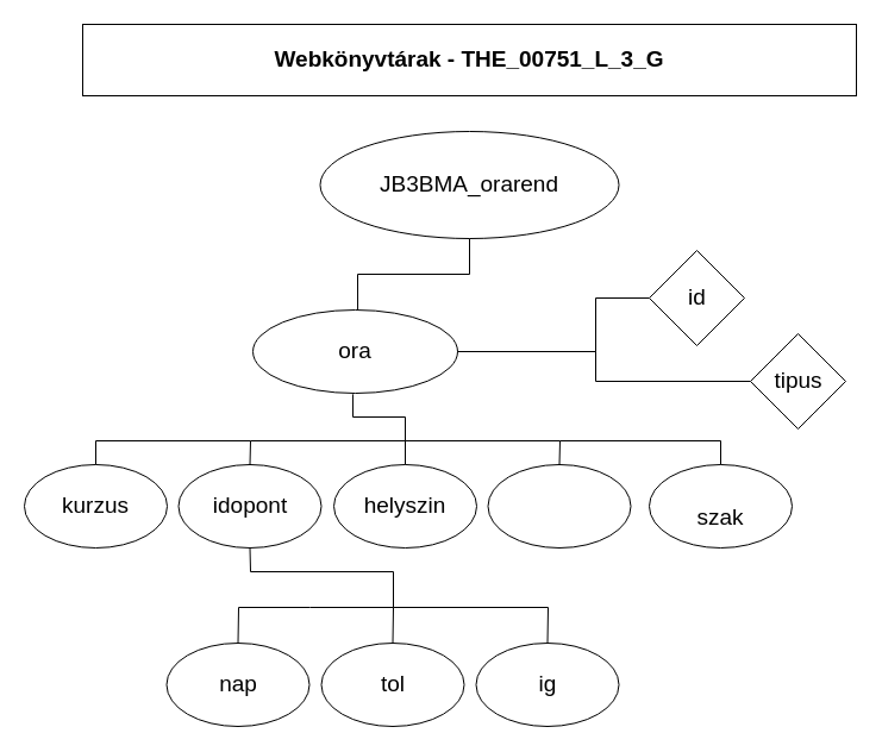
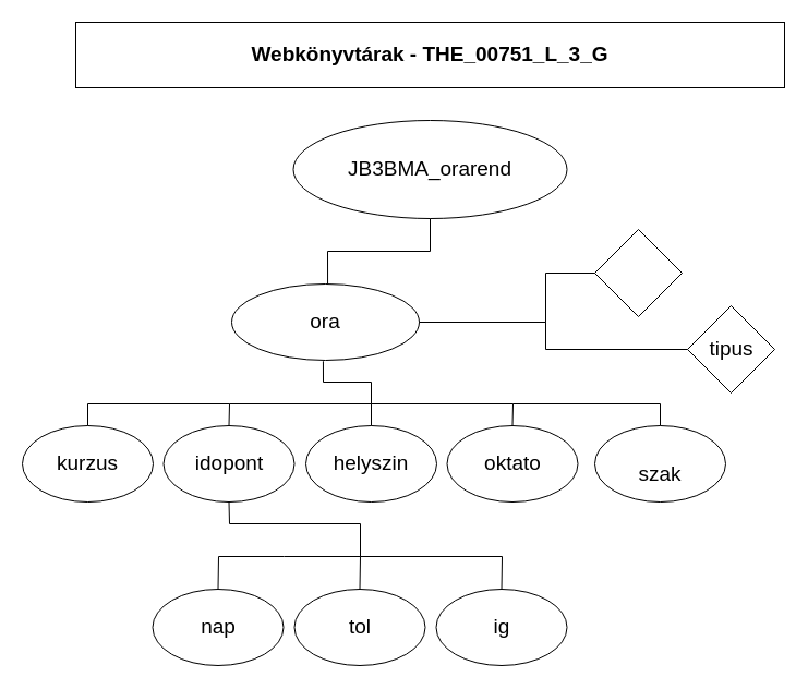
- <mxCell id="35" value="id" style="text;html=1;align=center;verticalAlign=middle;whiteSpace=wrap;rounded=0;fontSize=19;" vertex="1" parent="1"><mxGeometry x="549.75" y="235" width="70.5" height="30" as="geometry" /></mxCell>
+ <mxCell id="15" value="oktato" style="text;html=1;align=center;verticalAlign=middle;whiteSpace=wrap;rounded=0;fontSize=19;" vertex="1" parent="1"><mxGeometry x="419.5" y="410" width="100" height="30" as="geometry" /></mxCell>
